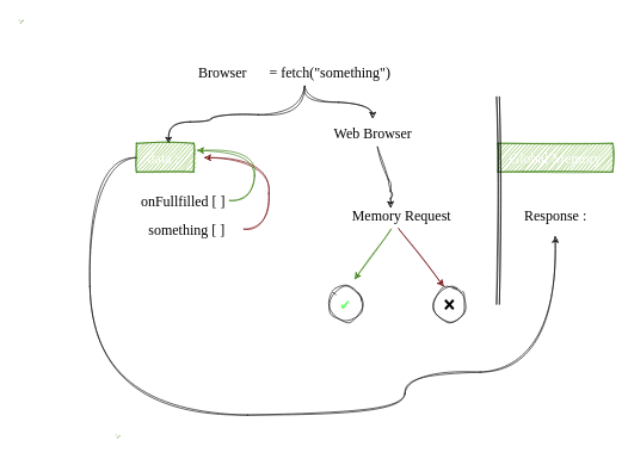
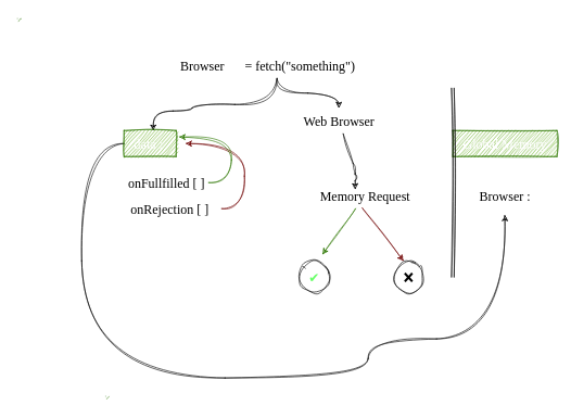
- <mxCell id="18" value="Response :" style="text;html=1;align=center;verticalAlign=middle;resizable=0;points=[];autosize=1;strokeColor=none;fillColor=none;fontSize=20;fontFamily=Architects Daughter;sketch=1;hachureGap=4;jiggle=2;curveFitting=1;fontSource=https%3A%2F%2Ffonts.googleapis.com%2Fcss%3Ffamily%3DArchitects%2BDaughter;" vertex="1" parent="1"><mxGeometry x="715" y="280" width="120" height="40" as="geometry" /></mxCell>
+ <mxCell id="18" value="Browser :" style="text;html=1;align=center;verticalAlign=middle;resizable=0;points=[];autosize=1;strokeColor=none;fillColor=none;fontSize=20;fontFamily=Architects Daughter;sketch=1;hachureGap=4;jiggle=2;curveFitting=1;fontSource=https%3A%2F%2Ffonts.googleapis.com%2Fcss%3Ffamily%3DArchitects%2BDaughter;" vertex="1" parent="1"><mxGeometry x="715" y="280" width="120" height="40" as="geometry" /></mxCell>
- <mxCell id="10" value="something [ ]" style="text;html=1;align=center;verticalAlign=middle;resizable=0;points=[];autosize=1;strokeColor=none;fillColor=none;fontSize=20;fontFamily=Architects Daughter;sketch=1;hachureGap=4;jiggle=2;curveFitting=1;fontSource=https%3A%2F%2Ffonts.googleapis.com%2Fcss%3Ffamily%3DArchitects%2BDaughter;" vertex="1" parent="1"><mxGeometry x="180" y="300" width="160" height="40" as="geometry" /></mxCell>
+ <mxCell id="10" value="onRejection [ ]" style="text;html=1;align=center;verticalAlign=middle;resizable=0;points=[];autosize=1;strokeColor=none;fillColor=none;fontSize=20;fontFamily=Architects Daughter;sketch=1;hachureGap=4;jiggle=2;curveFitting=1;fontSource=https%3A%2F%2Ffonts.googleapis.com%2Fcss%3Ffamily%3DArchitects%2BDaughter;" vertex="1" parent="1"><mxGeometry x="180" y="300" width="160" height="40" as="geometry" /></mxCell>
